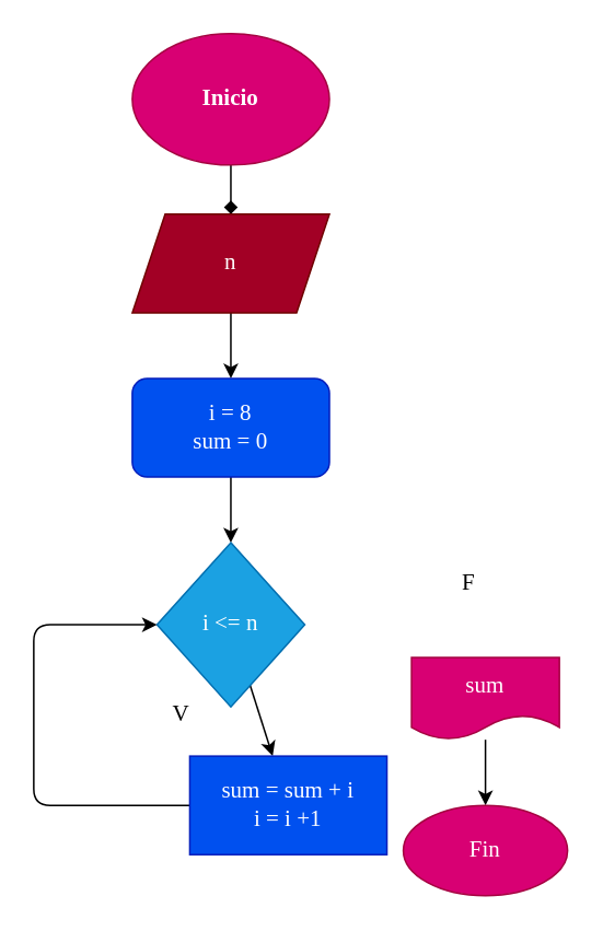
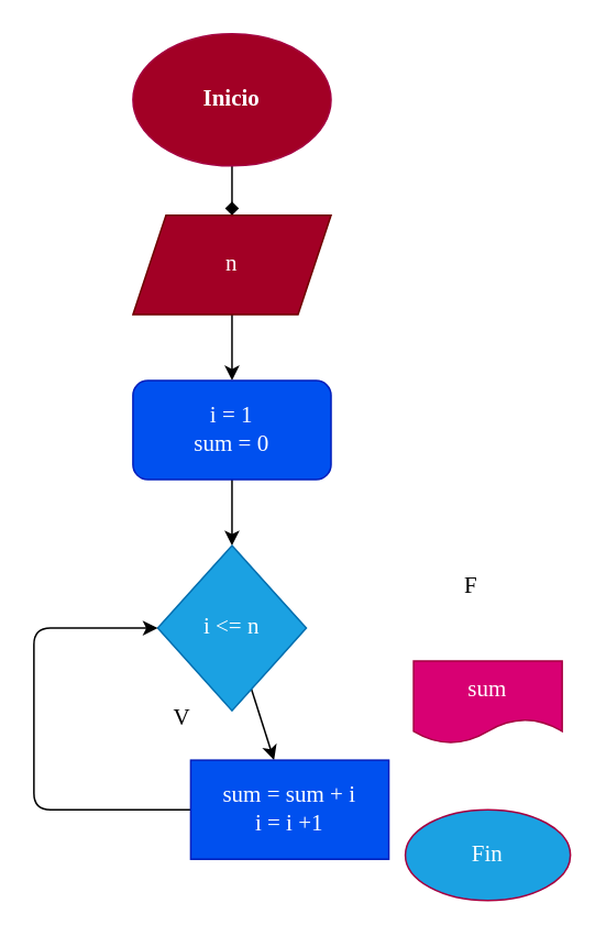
- <mxCell id="3" value="Inicio" style="ellipse;whiteSpace=wrap;html=1;fontFamily=Comic Sans MS;fontSize=14;fontStyle=1;fillColor=#d80073;fontColor=#ffffff;strokeColor=#A50040;" vertex="1" parent="1"><mxGeometry x="80" y="20" width="120" height="80" as="geometry" /></mxCell>
+ <mxCell id="3" value="Inicio" style="ellipse;whiteSpace=wrap;html=1;fontFamily=Comic Sans MS;fontSize=14;fontStyle=1;fillColor=#a20025;fontColor=#ffffff;strokeColor=#A50040;" vertex="1" parent="1"><mxGeometry x="80" y="20" width="120" height="80" as="geometry" /></mxCell>
- <mxCell id="7" value="i = 8&lt;br&gt;sum = 0" style="rounded=1;whiteSpace=wrap;html=1;fontFamily=Comic Sans MS;fontSize=14;fillColor=#0050ef;fontColor=#ffffff;strokeColor=#001DBC;" vertex="1" parent="1"><mxGeometry x="80" y="230" width="120" height="60" as="geometry" /></mxCell>
+ <mxCell id="7" value="i = 1&lt;br&gt;sum = 0" style="rounded=1;whiteSpace=wrap;html=1;fontFamily=Comic Sans MS;fontSize=14;fillColor=#0050ef;fontColor=#ffffff;strokeColor=#001DBC;" vertex="1" parent="1"><mxGeometry x="80" y="230" width="120" height="60" as="geometry" /></mxCell>
- <mxCell id="12" value="" style="edgeStyle=none;html=1;fontFamily=Comic Sans MS;fontSize=14;" edge="1" parent="1" source="13" target="14"><mxGeometry relative="1" as="geometry" /></mxCell>
- <mxCell id="14" value="Fin" style="ellipse;whiteSpace=wrap;html=1;fontFamily=Comic Sans MS;fontSize=14;fillColor=#d80073;fontColor=#ffffff;strokeColor=#A50040;" vertex="1" parent="1"><mxGeometry x="245" y="490" width="100" height="55" as="geometry" /></mxCell>
+ <mxCell id="14" value="Fin" style="ellipse;whiteSpace=wrap;html=1;fontFamily=Comic Sans MS;fontSize=14;fillColor=#1ba1e2;fontColor=#ffffff;strokeColor=#A50040;" vertex="1" parent="1"><mxGeometry x="245" y="490" width="100" height="55" as="geometry" /></mxCell>
